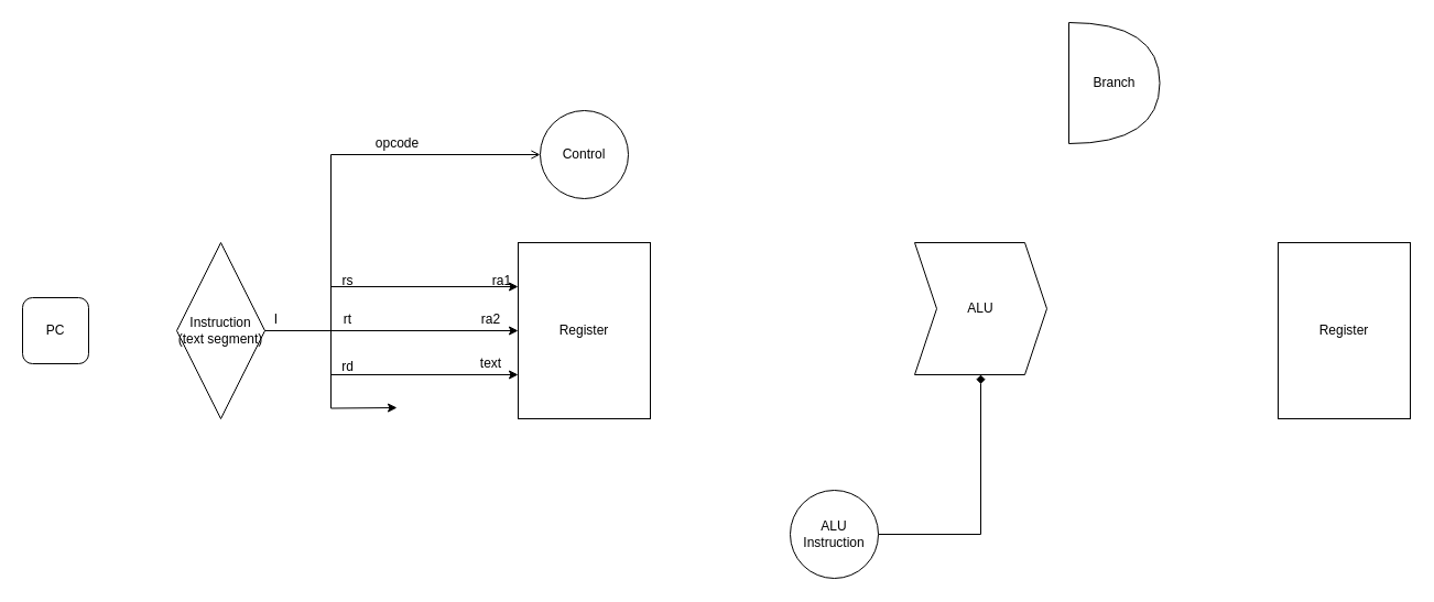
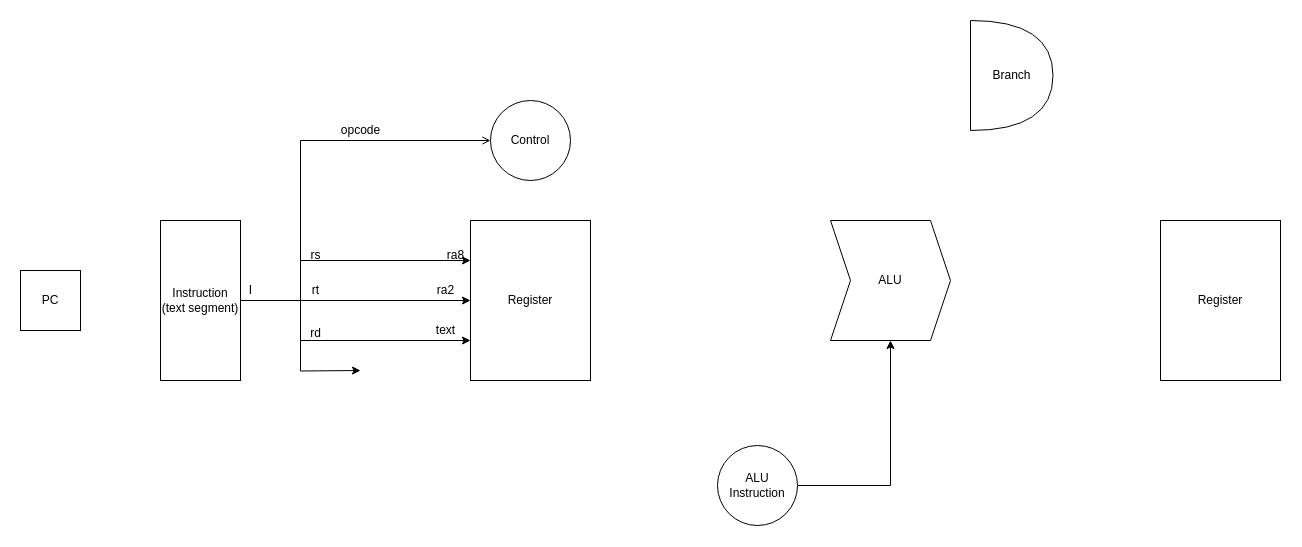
- <mxCell id="15" value="ra1" style="text;html=1;align=center;verticalAlign=middle;resizable=0;points=[];autosize=1;" vertex="1" parent="1"><mxGeometry x="440" y="245" width="30" height="20" as="geometry" /></mxCell>
+ <mxCell id="15" value="ra8" style="text;html=1;align=center;verticalAlign=middle;resizable=0;points=[];autosize=1;" vertex="1" parent="1"><mxGeometry x="440" y="245" width="30" height="20" as="geometry" /></mxCell>
- <mxCell id="9" value="PC" style="whiteSpace=wrap;html=1;rounded=1;" vertex="1" parent="1"><mxGeometry x="20" y="270" width="60" height="60" as="geometry" /></mxCell>
+ <mxCell id="9" value="PC" style="rounded=0;whiteSpace=wrap;html=1;" vertex="1" parent="1"><mxGeometry x="20" y="270" width="60" height="60" as="geometry" /></mxCell>
- <mxCell id="8" value="Instruction&lt;br&gt;(text segment)" style="rhombus;whiteSpace=wrap;html=1;" vertex="1" parent="1"><mxGeometry x="160" y="220" width="80" height="160" as="geometry" /></mxCell>
+ <mxCell id="8" value="Instruction&lt;br&gt;(text segment)" style="rounded=0;whiteSpace=wrap;html=1;" vertex="1" parent="1"><mxGeometry x="160" y="220" width="80" height="160" as="geometry" /></mxCell>
- <mxCell id="22" style="edgeStyle=orthogonalEdgeStyle;rounded=0;orthogonalLoop=1;jettySize=auto;html=1;entryX=0.5;entryY=1;entryDx=0;entryDy=0;endArrow=diamond;" edge="1" parent="1" source="23" target="11"><mxGeometry relative="1" as="geometry" /></mxCell>
+ <mxCell id="22" style="edgeStyle=orthogonalEdgeStyle;rounded=0;orthogonalLoop=1;jettySize=auto;html=1;entryX=0.5;entryY=1;entryDx=0;entryDy=0;" edge="1" parent="1" source="23" target="11"><mxGeometry relative="1" as="geometry" /></mxCell>
